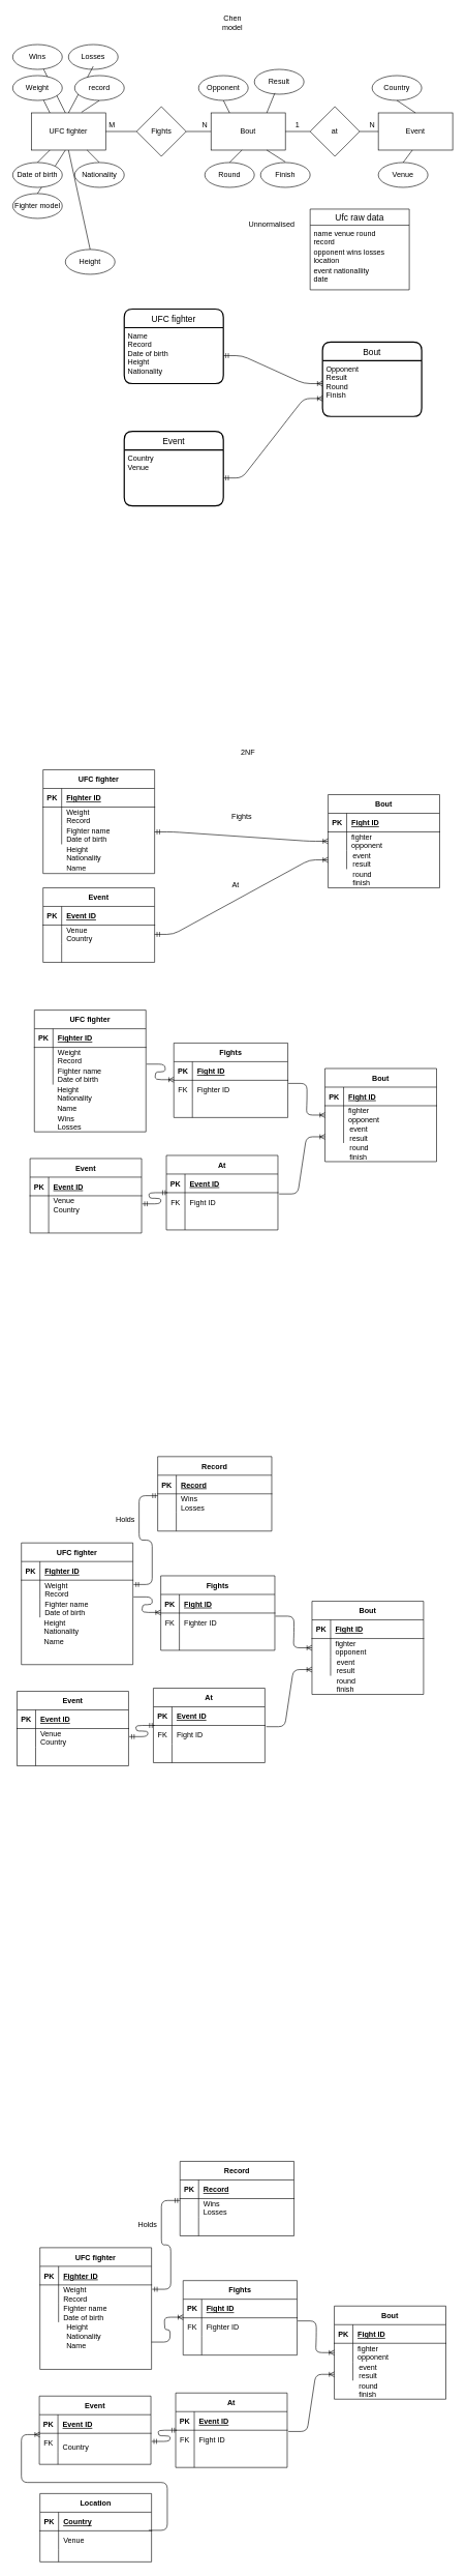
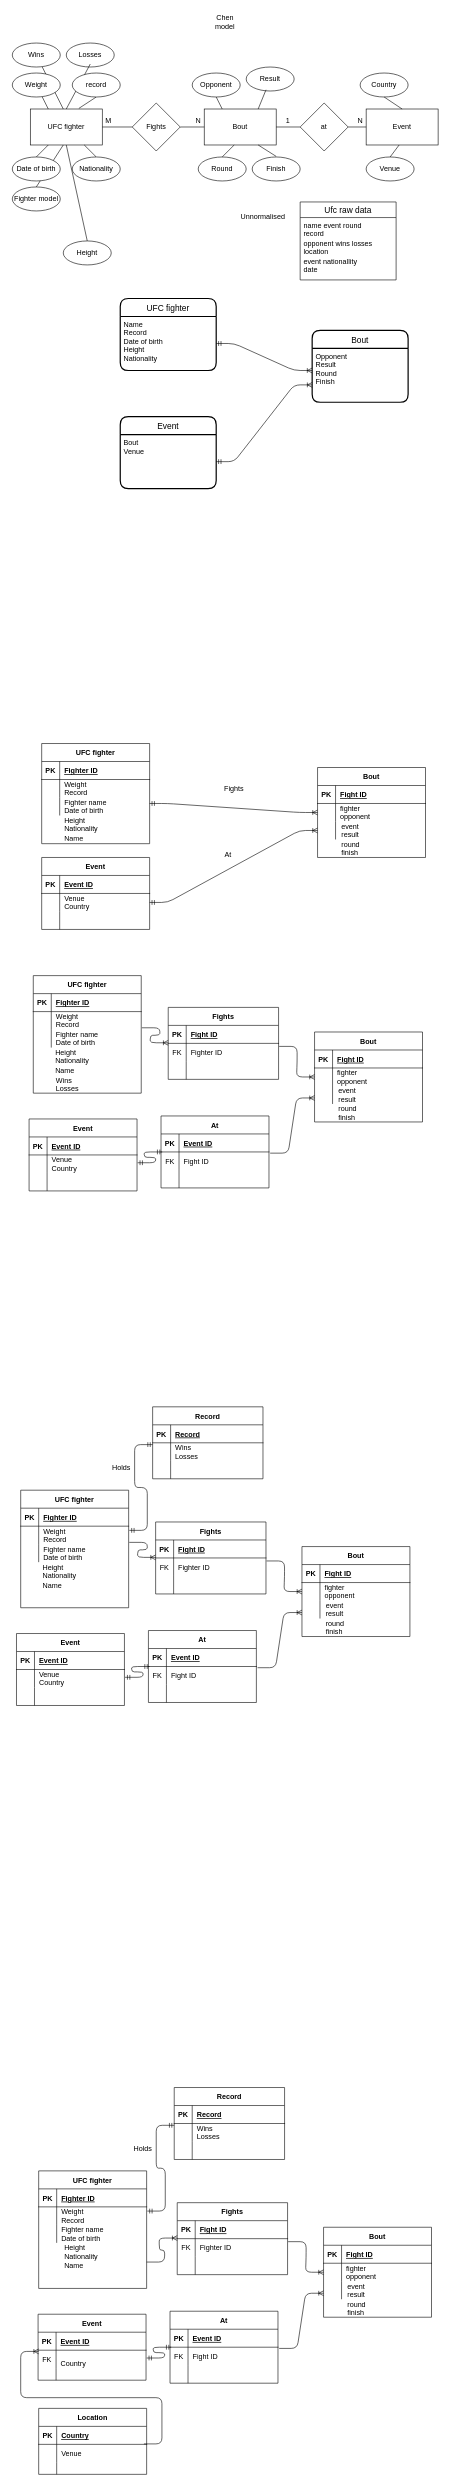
- <mxCell id="46" value="name venue round&#10;record&#10;" style="text;strokeColor=none;fillColor=none;spacingLeft=4;spacingRight=4;overflow=hidden;rotatable=0;points=[[0,0.5],[1,0.5]];portConstraint=eastwest;fontSize=12;" vertex="1" parent="45"><mxGeometry y="26" width="160" height="30" as="geometry" /></mxCell>
+ <mxCell id="46" value="name event round&#10;record&#10;" style="text;strokeColor=none;fillColor=none;spacingLeft=4;spacingRight=4;overflow=hidden;rotatable=0;points=[[0,0.5],[1,0.5]];portConstraint=eastwest;fontSize=12;" vertex="1" parent="45"><mxGeometry y="26" width="160" height="30" as="geometry" /></mxCell>
- <mxCell id="90" value="Country&#10;Venue&#10;" style="align=left;strokeColor=none;fillColor=none;spacingLeft=4;fontSize=12;verticalAlign=top;resizable=0;rotatable=0;part=1;" vertex="1" parent="89"><mxGeometry y="30" width="160" height="90" as="geometry" /></mxCell>
+ <mxCell id="90" value="Bout&#10;Venue&#10;" style="align=left;strokeColor=none;fillColor=none;spacingLeft=4;fontSize=12;verticalAlign=top;resizable=0;rotatable=0;part=1;" vertex="1" parent="89"><mxGeometry y="30" width="160" height="90" as="geometry" /></mxCell>
- <mxCell id="93" value="2NF" style="text;html=1;strokeColor=none;fillColor=none;align=center;verticalAlign=middle;whiteSpace=wrap;rounded=0;" vertex="1" parent="1"><mxGeometry x="380" y="1201" width="40" height="20" as="geometry" /></mxCell>
